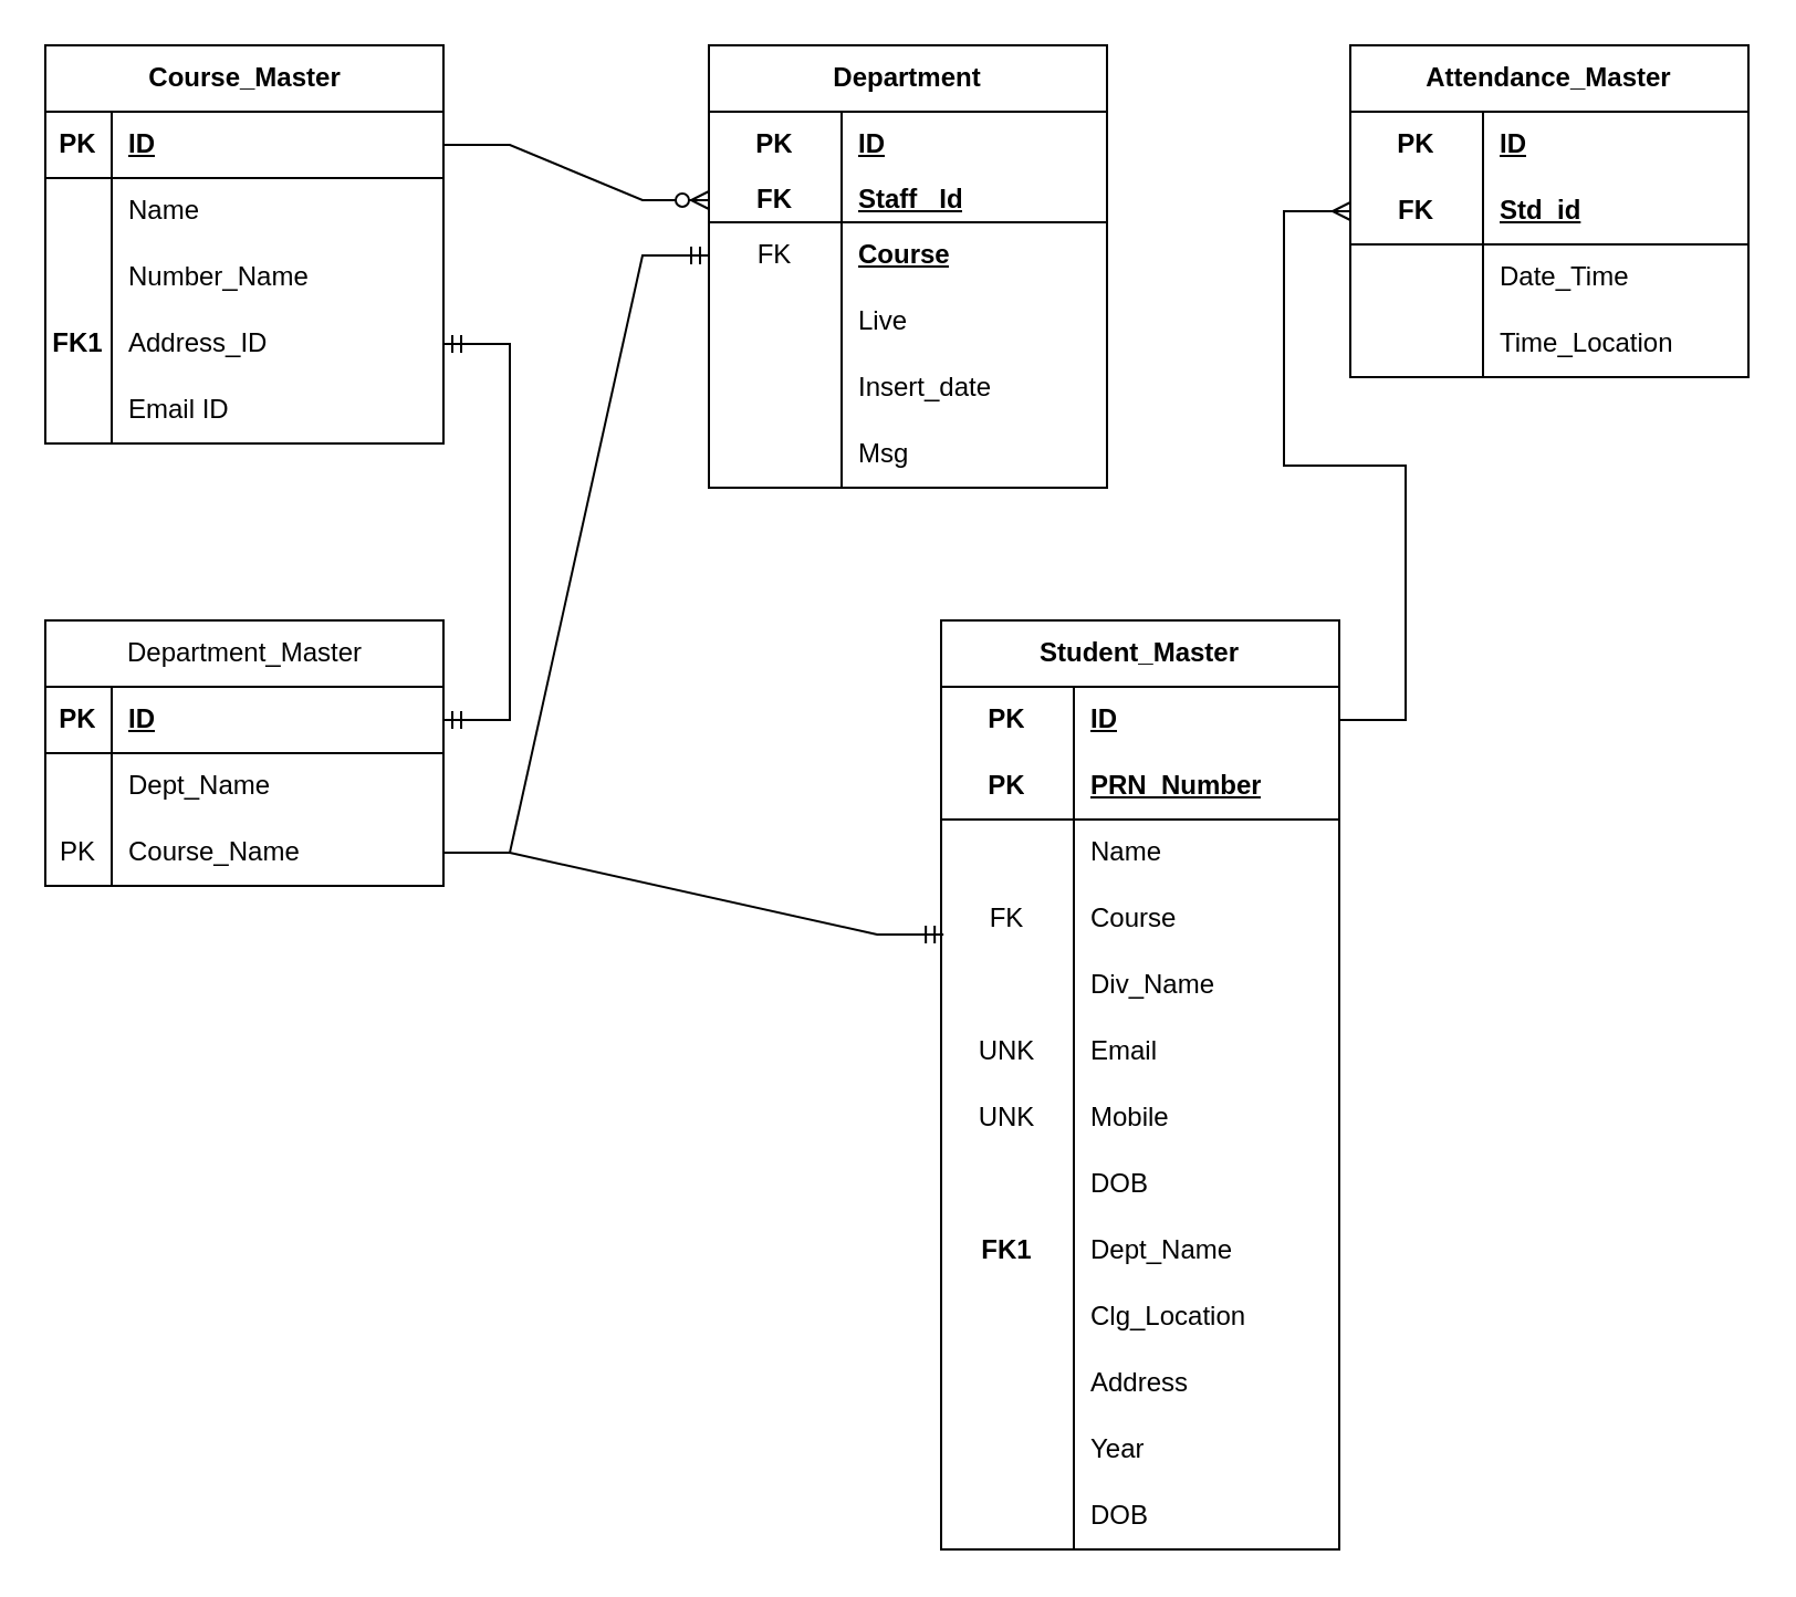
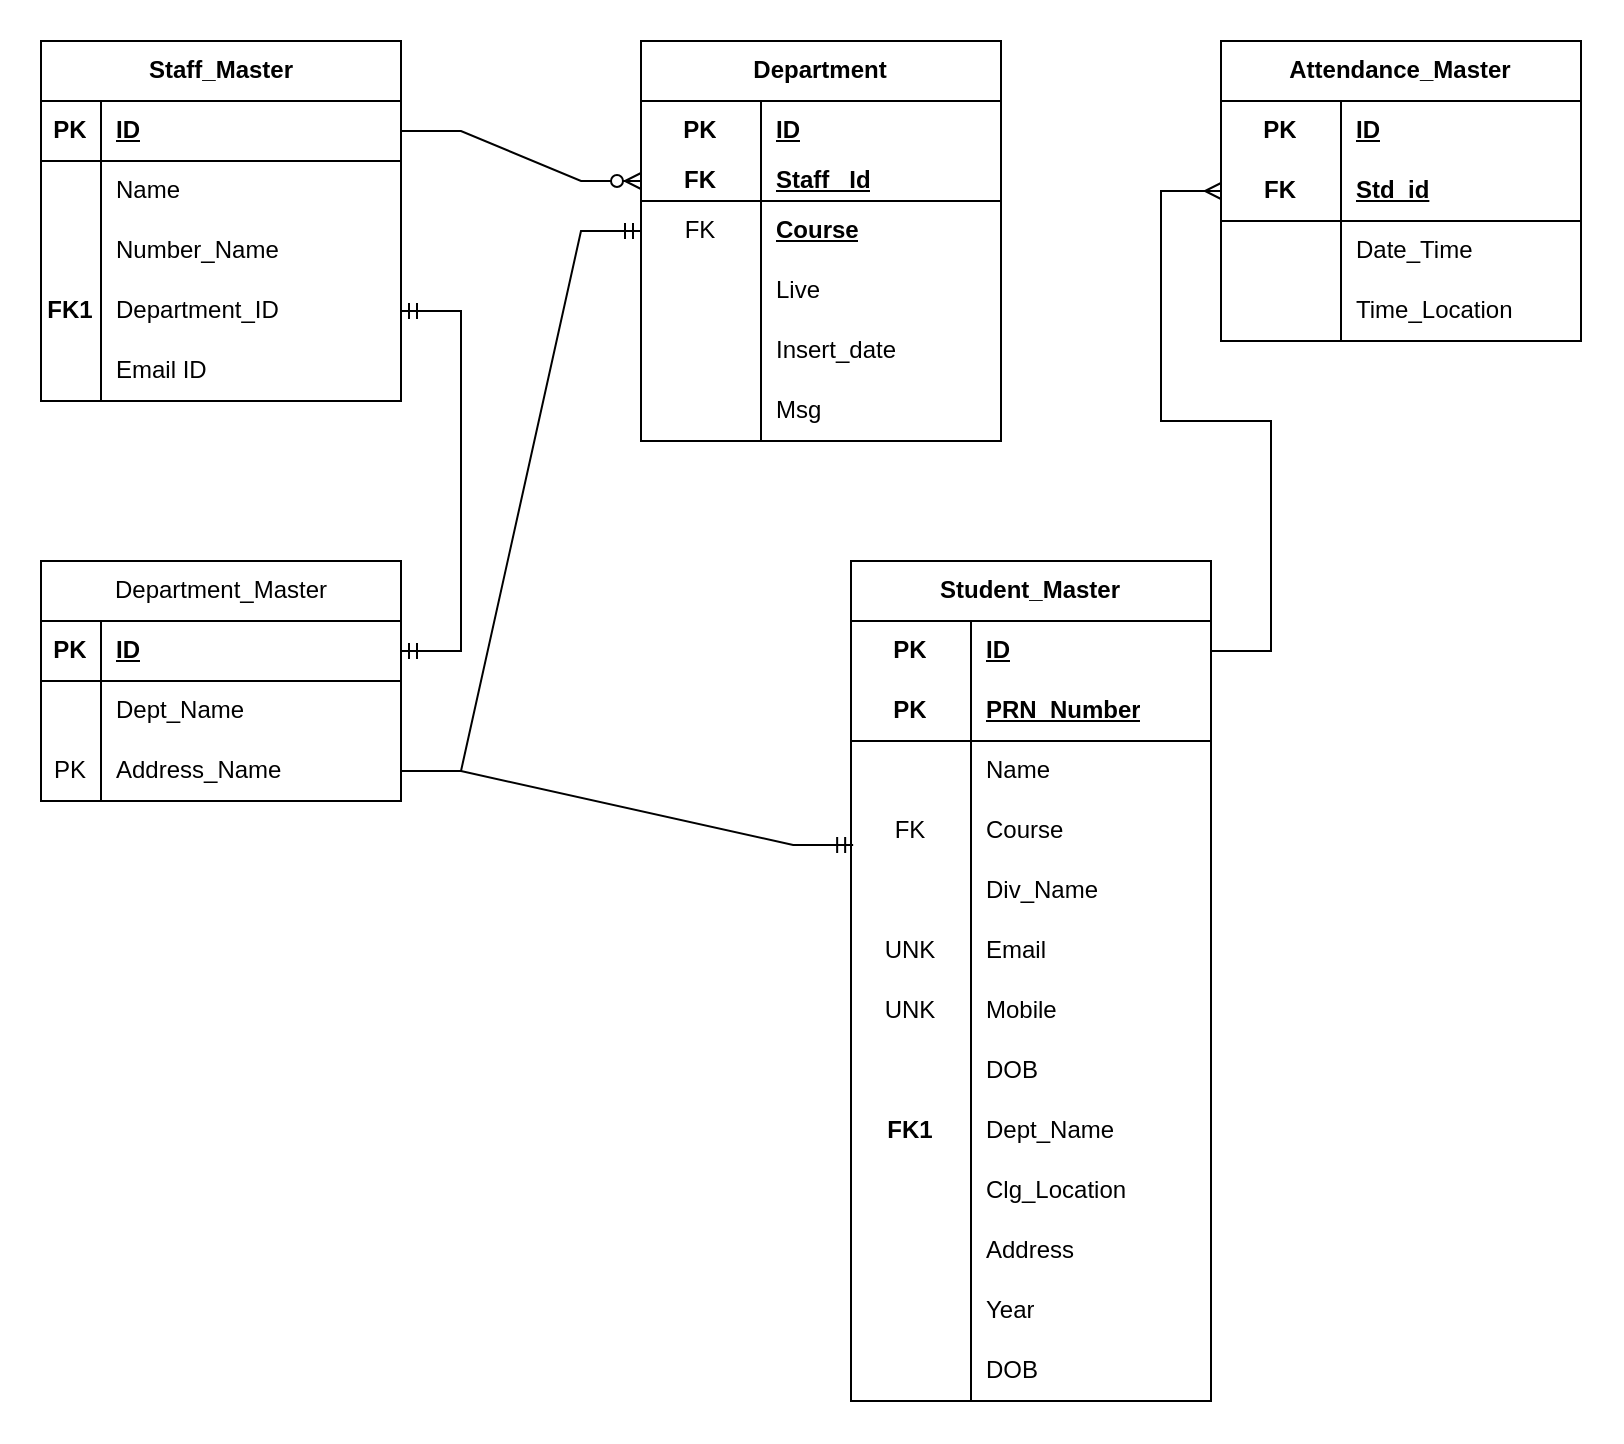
- <mxCell id="84" value="Course_Master" style="shape=table;startSize=30;container=1;collapsible=1;childLayout=tableLayout;fixedRows=1;rowLines=0;fontStyle=1;align=center;resizeLast=1;html=1;" parent="1" vertex="1"><mxGeometry x="20" y="20" width="180" height="180" as="geometry" /></mxCell>
+ <mxCell id="84" value="Staff_Master" style="shape=table;startSize=30;container=1;collapsible=1;childLayout=tableLayout;fixedRows=1;rowLines=0;fontStyle=1;align=center;resizeLast=1;html=1;" parent="1" vertex="1"><mxGeometry x="20" y="20" width="180" height="180" as="geometry" /></mxCell>
- <mxCell id="96" value="Address_ID" style="shape=partialRectangle;connectable=0;fillColor=none;top=0;left=0;bottom=0;right=0;align=left;spacingLeft=6;overflow=hidden;whiteSpace=wrap;html=1;" parent="94" vertex="1"><mxGeometry x="30" width="150" height="30" as="geometry"><mxRectangle width="150" height="30" as="alternateBounds" /></mxGeometry></mxCell>
+ <mxCell id="96" value="Department_ID" style="shape=partialRectangle;connectable=0;fillColor=none;top=0;left=0;bottom=0;right=0;align=left;spacingLeft=6;overflow=hidden;whiteSpace=wrap;html=1;" parent="94" vertex="1"><mxGeometry x="30" width="150" height="30" as="geometry"><mxRectangle width="150" height="30" as="alternateBounds" /></mxGeometry></mxCell>
- <mxCell id="83" value="Course_Name" style="shape=partialRectangle;connectable=0;fillColor=none;top=0;left=0;bottom=0;right=0;align=left;spacingLeft=6;overflow=hidden;whiteSpace=wrap;html=1;" parent="81" vertex="1"><mxGeometry x="30" width="150" height="30" as="geometry"><mxRectangle width="150" height="30" as="alternateBounds" /></mxGeometry></mxCell>
+ <mxCell id="83" value="Address_Name" style="shape=partialRectangle;connectable=0;fillColor=none;top=0;left=0;bottom=0;right=0;align=left;spacingLeft=6;overflow=hidden;whiteSpace=wrap;html=1;" parent="81" vertex="1"><mxGeometry x="30" width="150" height="30" as="geometry"><mxRectangle width="150" height="30" as="alternateBounds" /></mxGeometry></mxCell>
